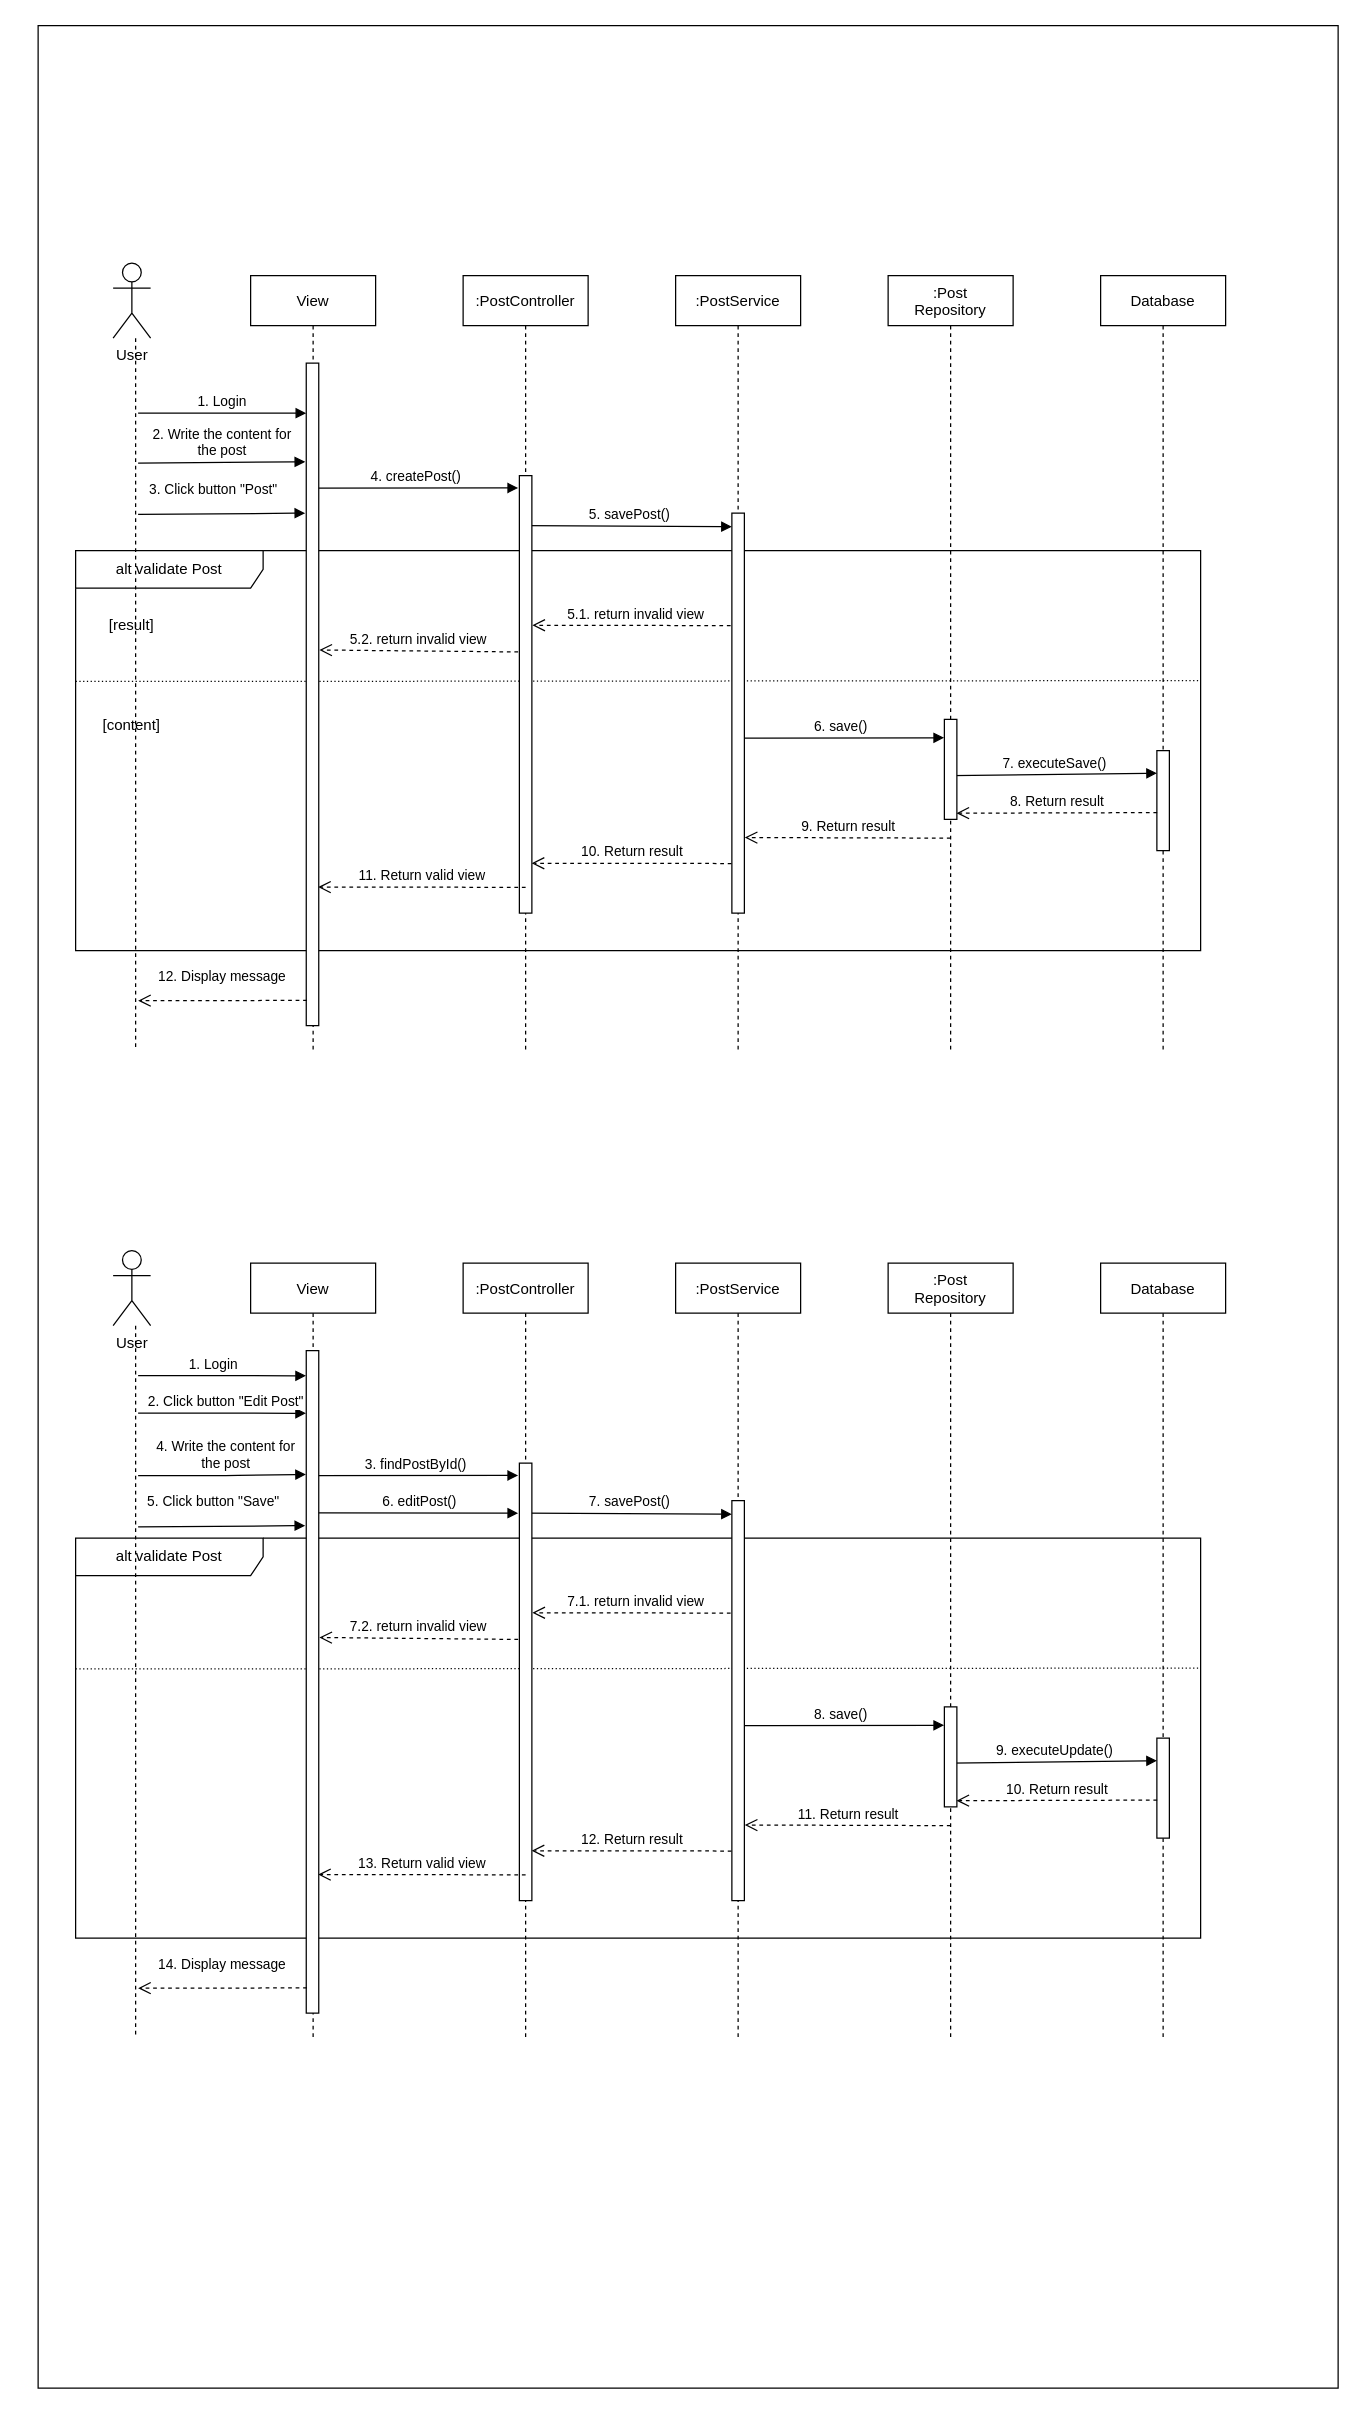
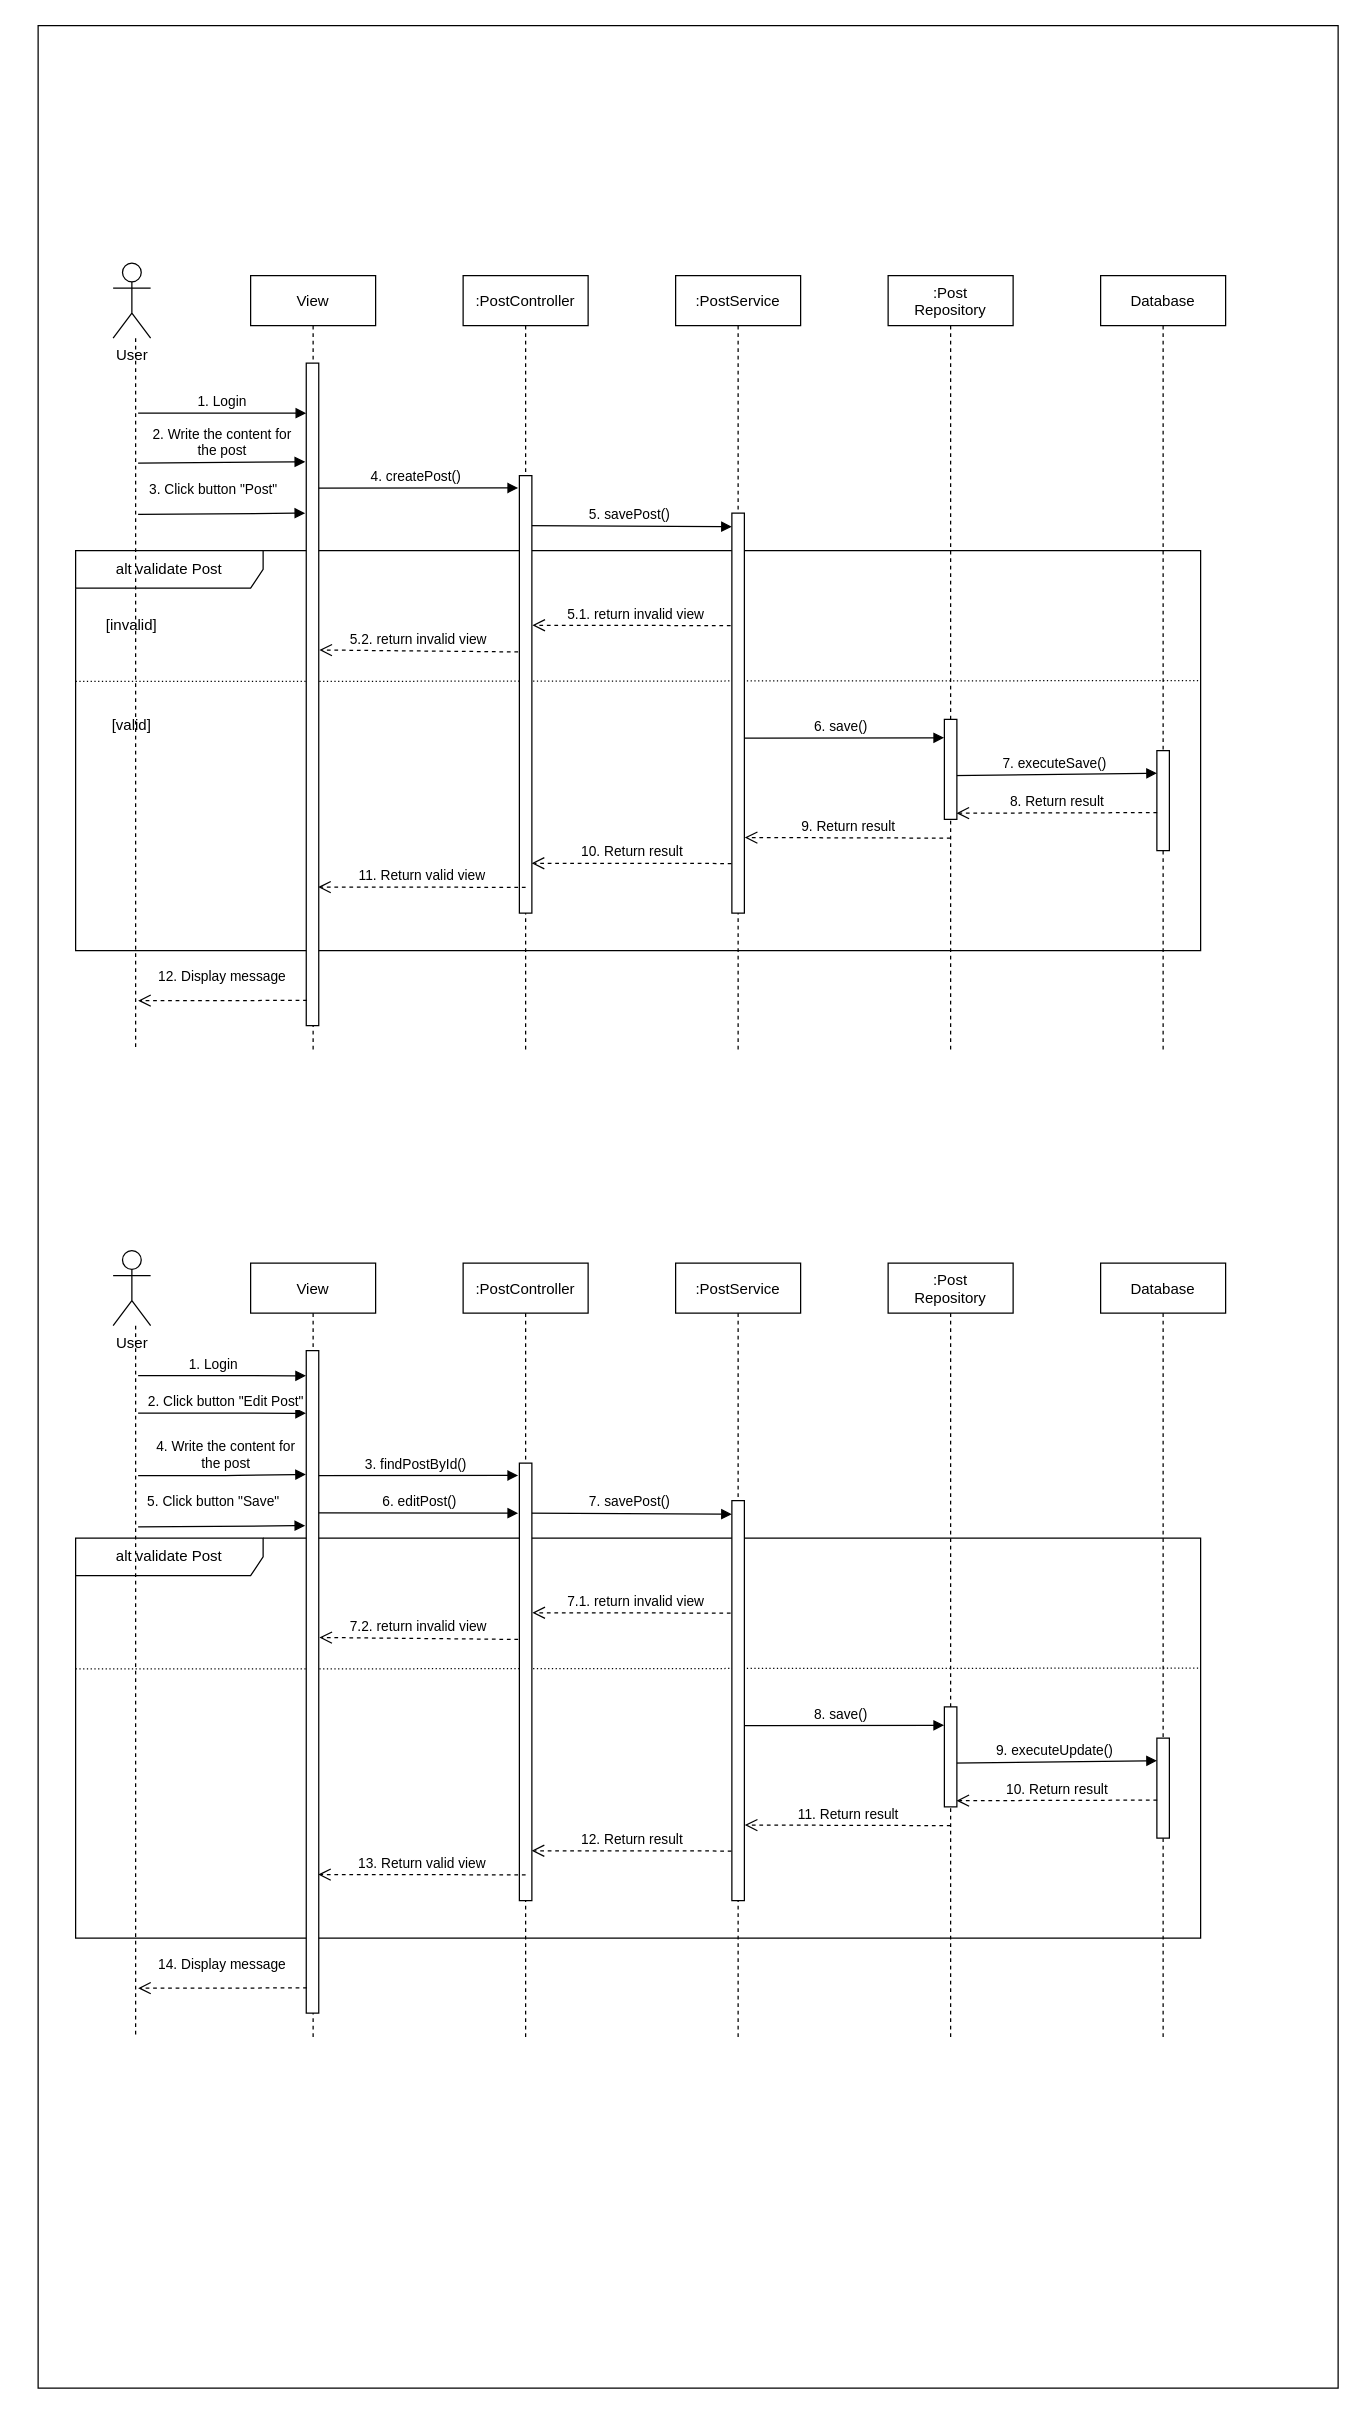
- <mxCell id="11" value="[result]" style="text;html=1;strokeColor=none;fillColor=none;align=center;verticalAlign=middle;whiteSpace=wrap;rounded=0;" parent="1" vertex="1"><mxGeometry x="20" y="490" width="170" height="20" as="geometry" /></mxCell>
+ <mxCell id="11" value="[invalid]" style="text;html=1;strokeColor=none;fillColor=none;align=center;verticalAlign=middle;whiteSpace=wrap;rounded=0;" parent="1" vertex="1"><mxGeometry x="20" y="490" width="170" height="20" as="geometry" /></mxCell>
- <mxCell id="12" value="[content]" style="text;html=1;strokeColor=none;fillColor=none;align=center;verticalAlign=middle;whiteSpace=wrap;rounded=0;" parent="1" vertex="1"><mxGeometry x="20" y="570" width="170" height="20" as="geometry" /></mxCell>
+ <mxCell id="12" value="[valid]" style="text;html=1;strokeColor=none;fillColor=none;align=center;verticalAlign=middle;whiteSpace=wrap;rounded=0;" parent="1" vertex="1"><mxGeometry x="20" y="570" width="170" height="20" as="geometry" /></mxCell>
